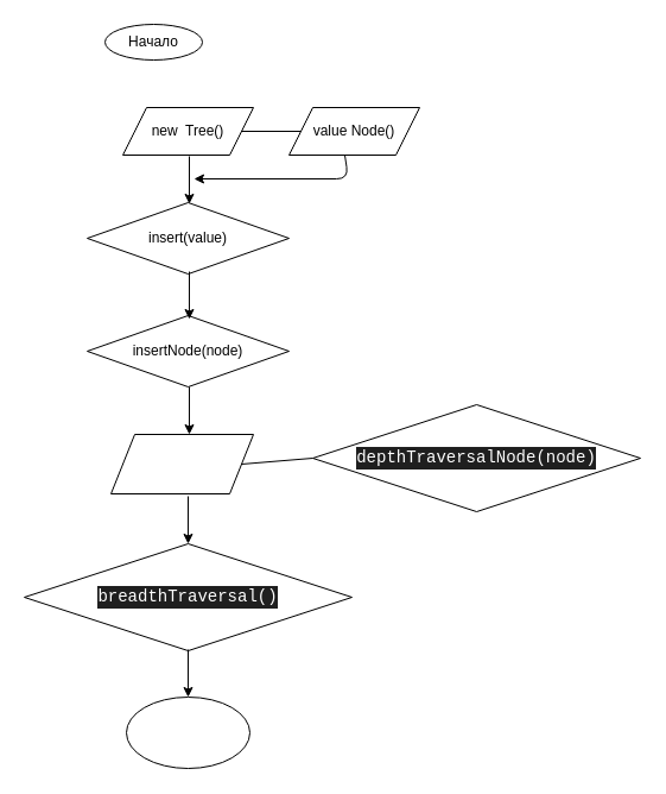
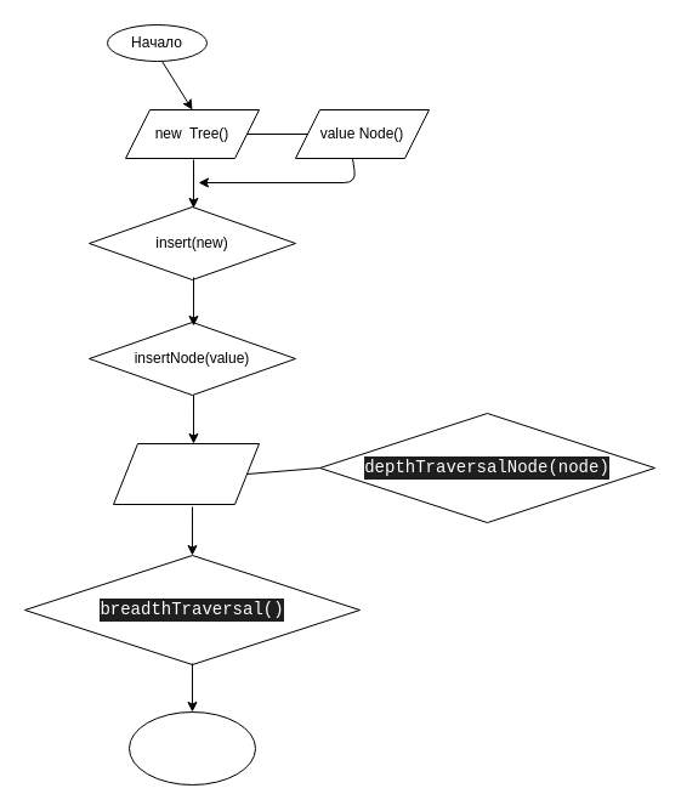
+ <mxCell id="11" value="" style="endArrow=classic;html=1;fontSize=12;fontColor=#FFFFFF;exitX=0.549;exitY=1;exitDx=0;exitDy=0;entryX=0.5;entryY=0;entryDx=0;entryDy=0;exitPerimeter=0;" edge="1" parent="1" source="2" target="4"><mxGeometry width="50" height="50" relative="1" as="geometry"><mxPoint x="213" y="210" as="sourcePoint" /><mxPoint x="153" y="90" as="targetPoint" /></mxGeometry></mxCell>
- <mxCell id="5" value="insert(value)" style="rhombus;whiteSpace=wrap;html=1;" vertex="1" parent="1"><mxGeometry x="73" y="170" width="170" height="60" as="geometry" /></mxCell>
+ <mxCell id="5" value="insert(new)" style="rhombus;whiteSpace=wrap;html=1;" vertex="1" parent="1"><mxGeometry x="73" y="170" width="170" height="60" as="geometry" /></mxCell>
- <mxCell id="6" value="insertNode(node)" style="rhombus;whiteSpace=wrap;html=1;" vertex="1" parent="1"><mxGeometry x="73" y="265" width="170" height="60" as="geometry" /></mxCell>
+ <mxCell id="6" value="insertNode(value)" style="rhombus;whiteSpace=wrap;html=1;" vertex="1" parent="1"><mxGeometry x="73" y="265" width="170" height="60" as="geometry" /></mxCell>
